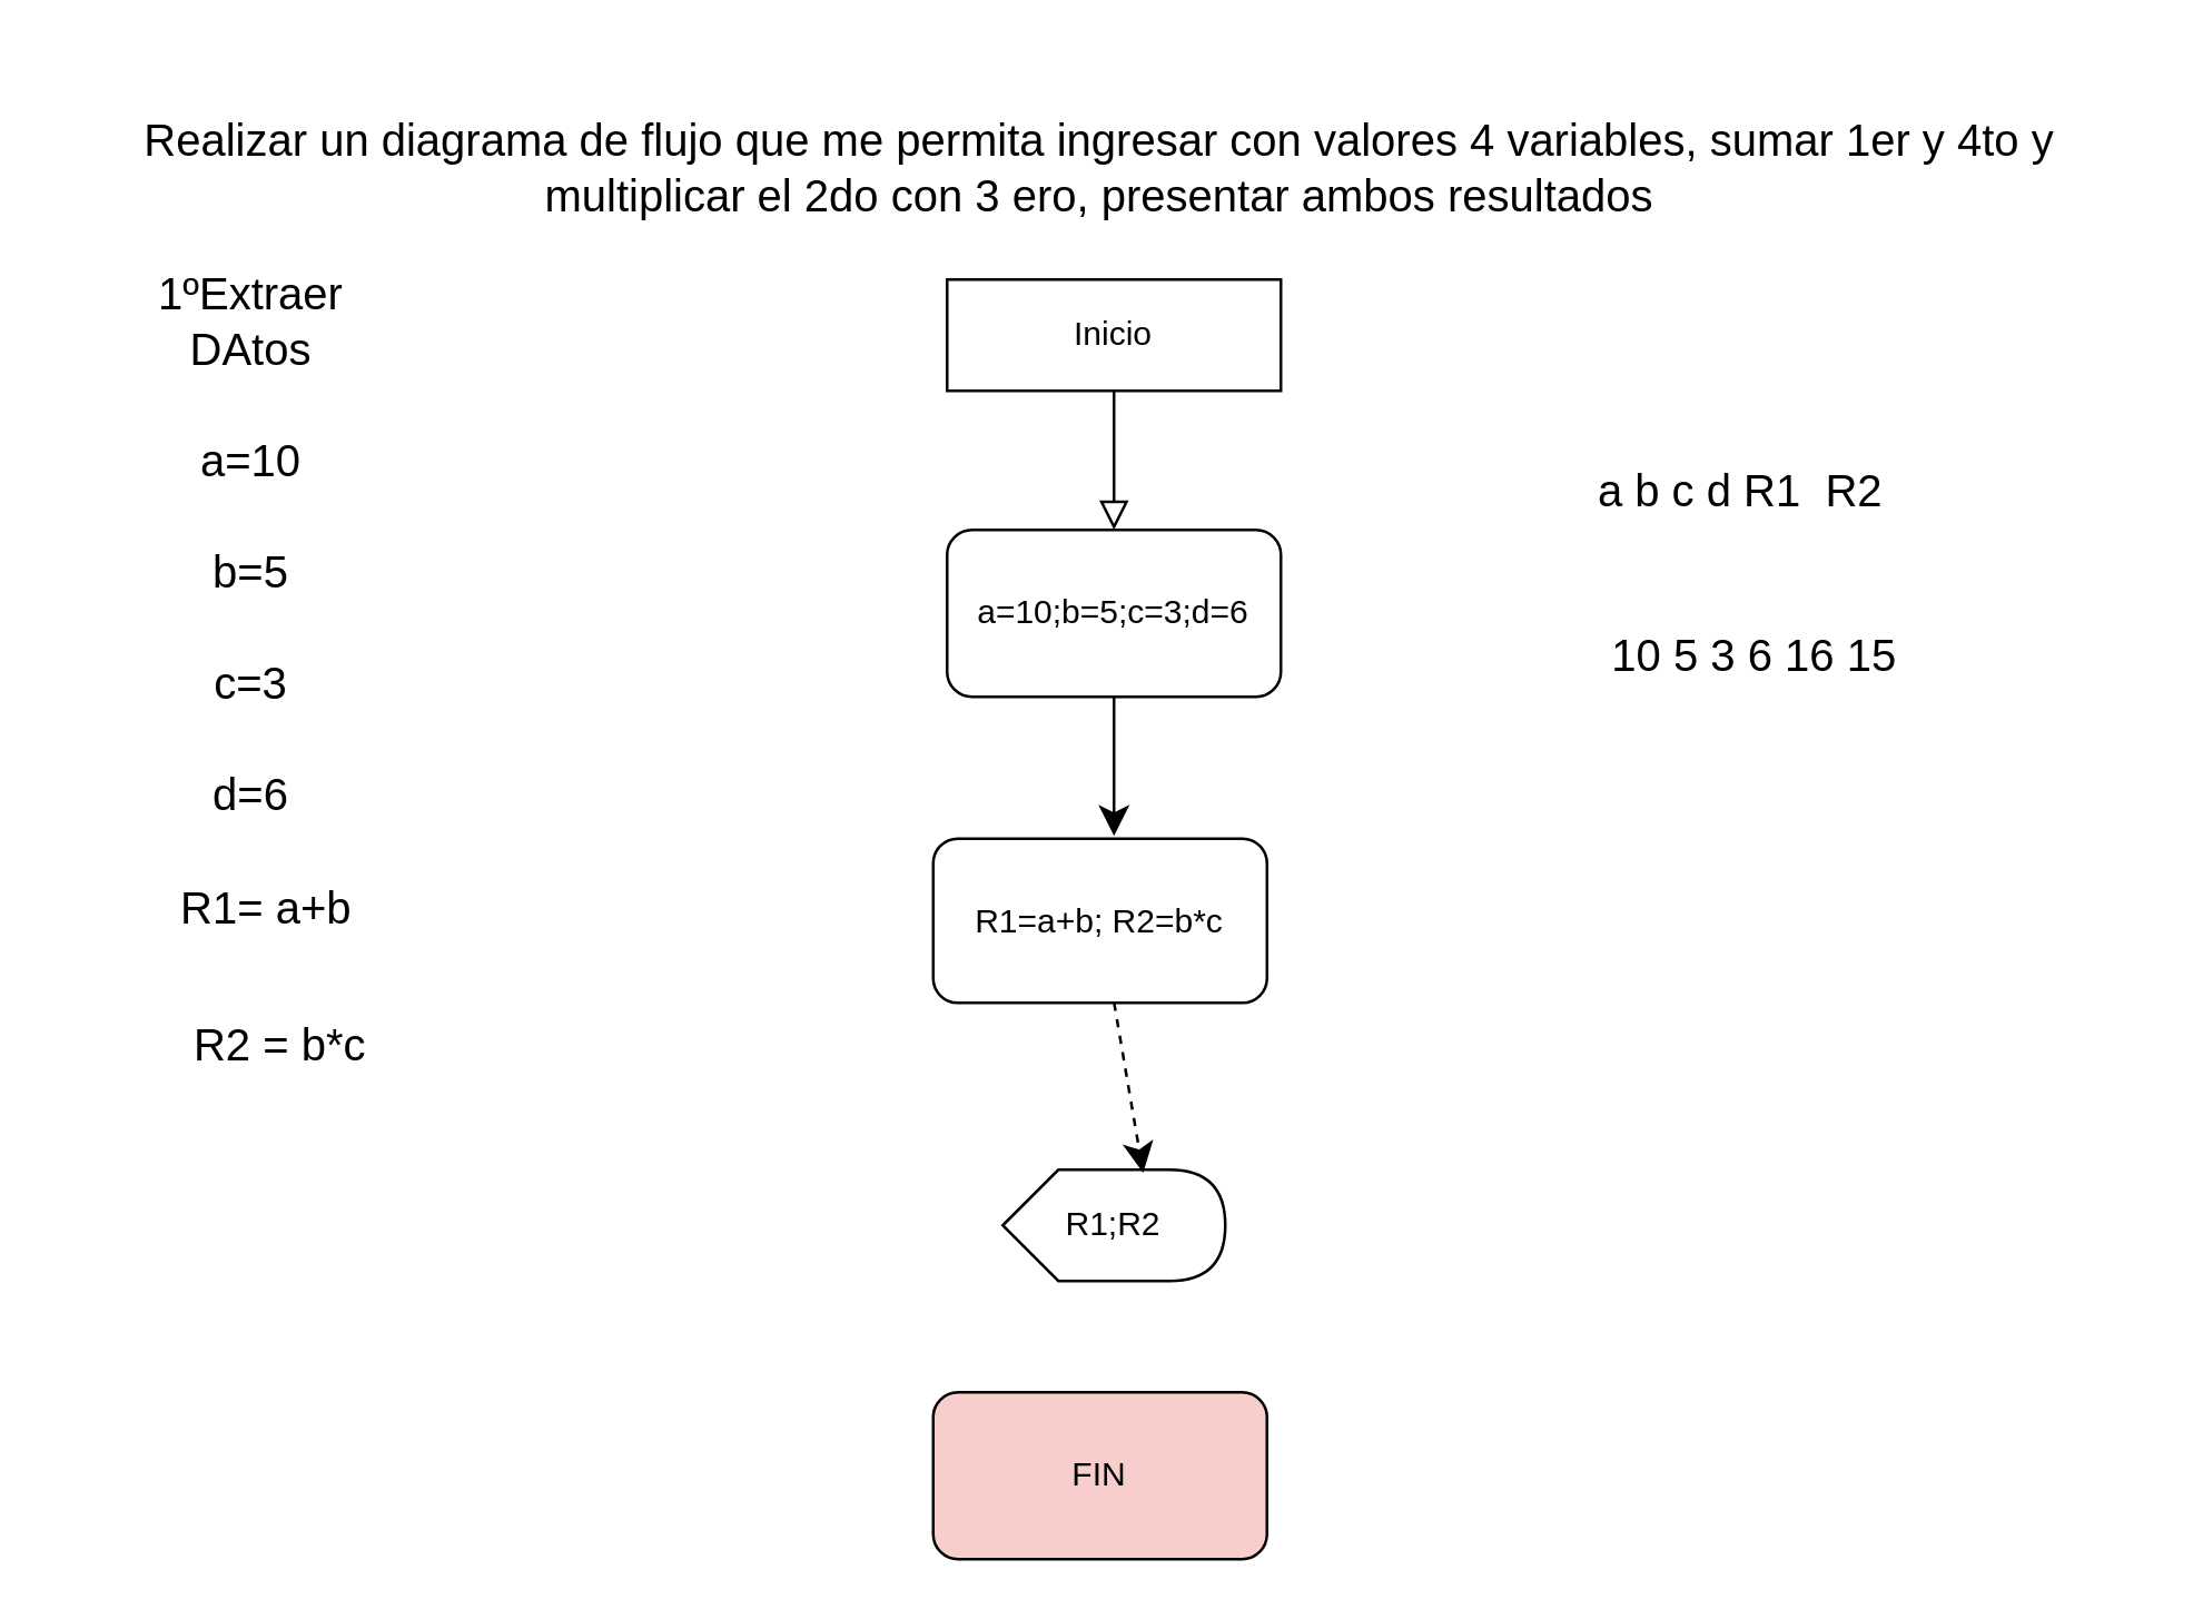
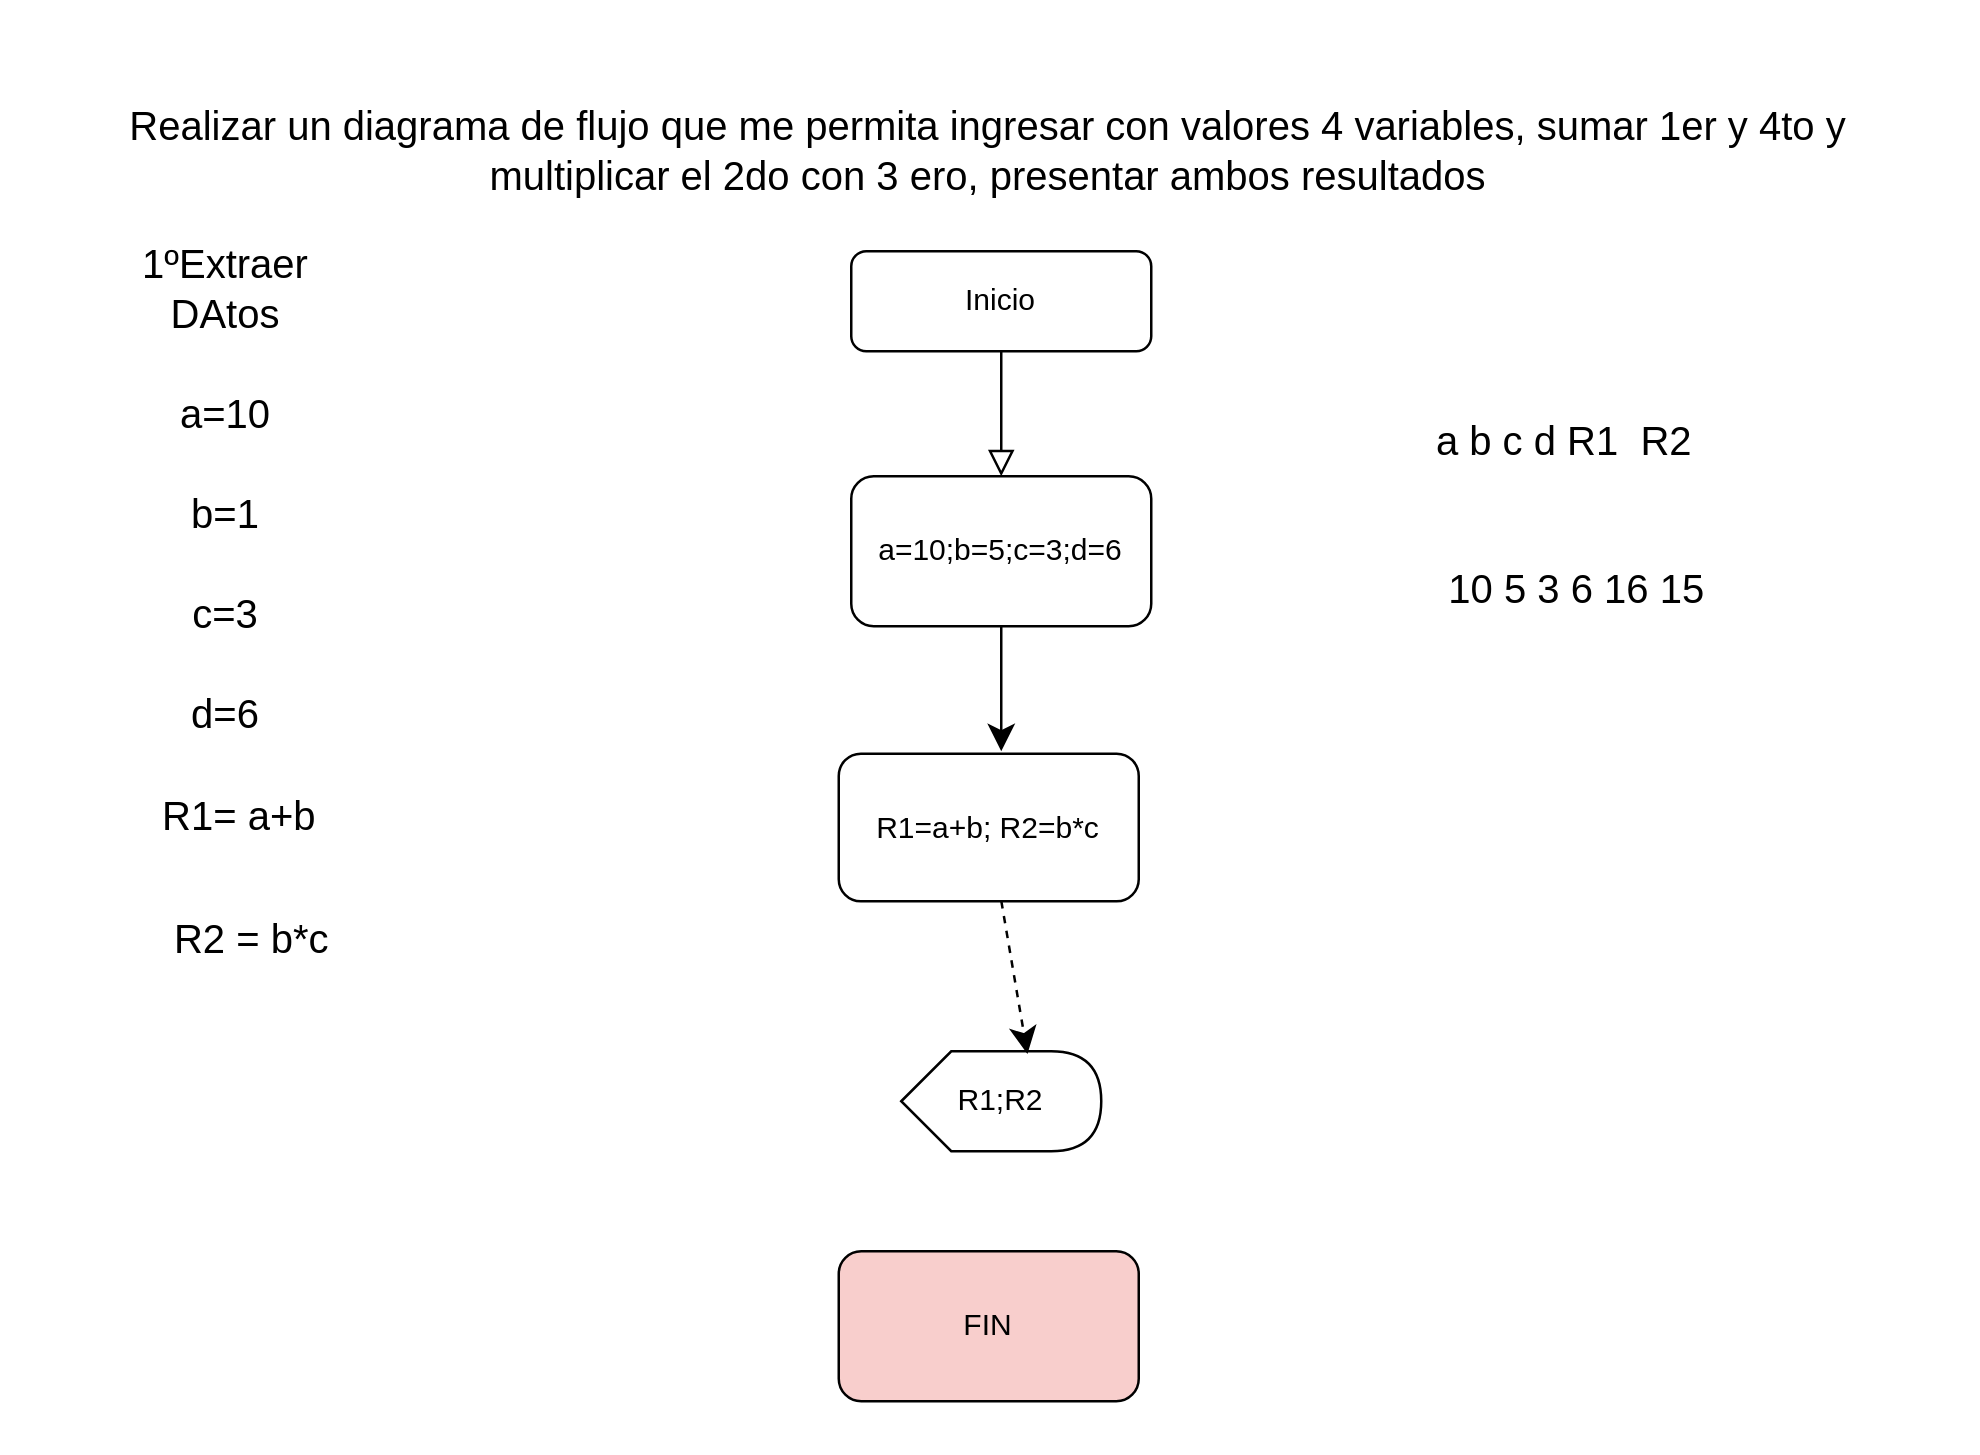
- <mxCell id="3" value="Inicio" style="whiteSpace=wrap;html=1;fontSize=12;glass=0;strokeWidth=1;shadow=0;rounded=0;" parent="1" vertex="1"><mxGeometry x="340" y="100" width="120" height="40" as="geometry" /></mxCell>
+ <mxCell id="3" value="Inicio" style="rounded=1;whiteSpace=wrap;html=1;fontSize=12;glass=0;strokeWidth=1;shadow=0;" parent="1" vertex="1"><mxGeometry x="340" y="100" width="120" height="40" as="geometry" /></mxCell>
- <mxCell id="11" value="b=5" style="text;strokeColor=none;fillColor=none;html=1;align=center;verticalAlign=middle;whiteSpace=wrap;rounded=0;fontSize=16;" vertex="1" parent="1"><mxGeometry x="60" y="190" width="60" height="30" as="geometry" /></mxCell>
+ <mxCell id="11" value="b=1" style="text;strokeColor=none;fillColor=none;html=1;align=center;verticalAlign=middle;whiteSpace=wrap;rounded=0;fontSize=16;" vertex="1" parent="1"><mxGeometry x="60" y="190" width="60" height="30" as="geometry" /></mxCell>
